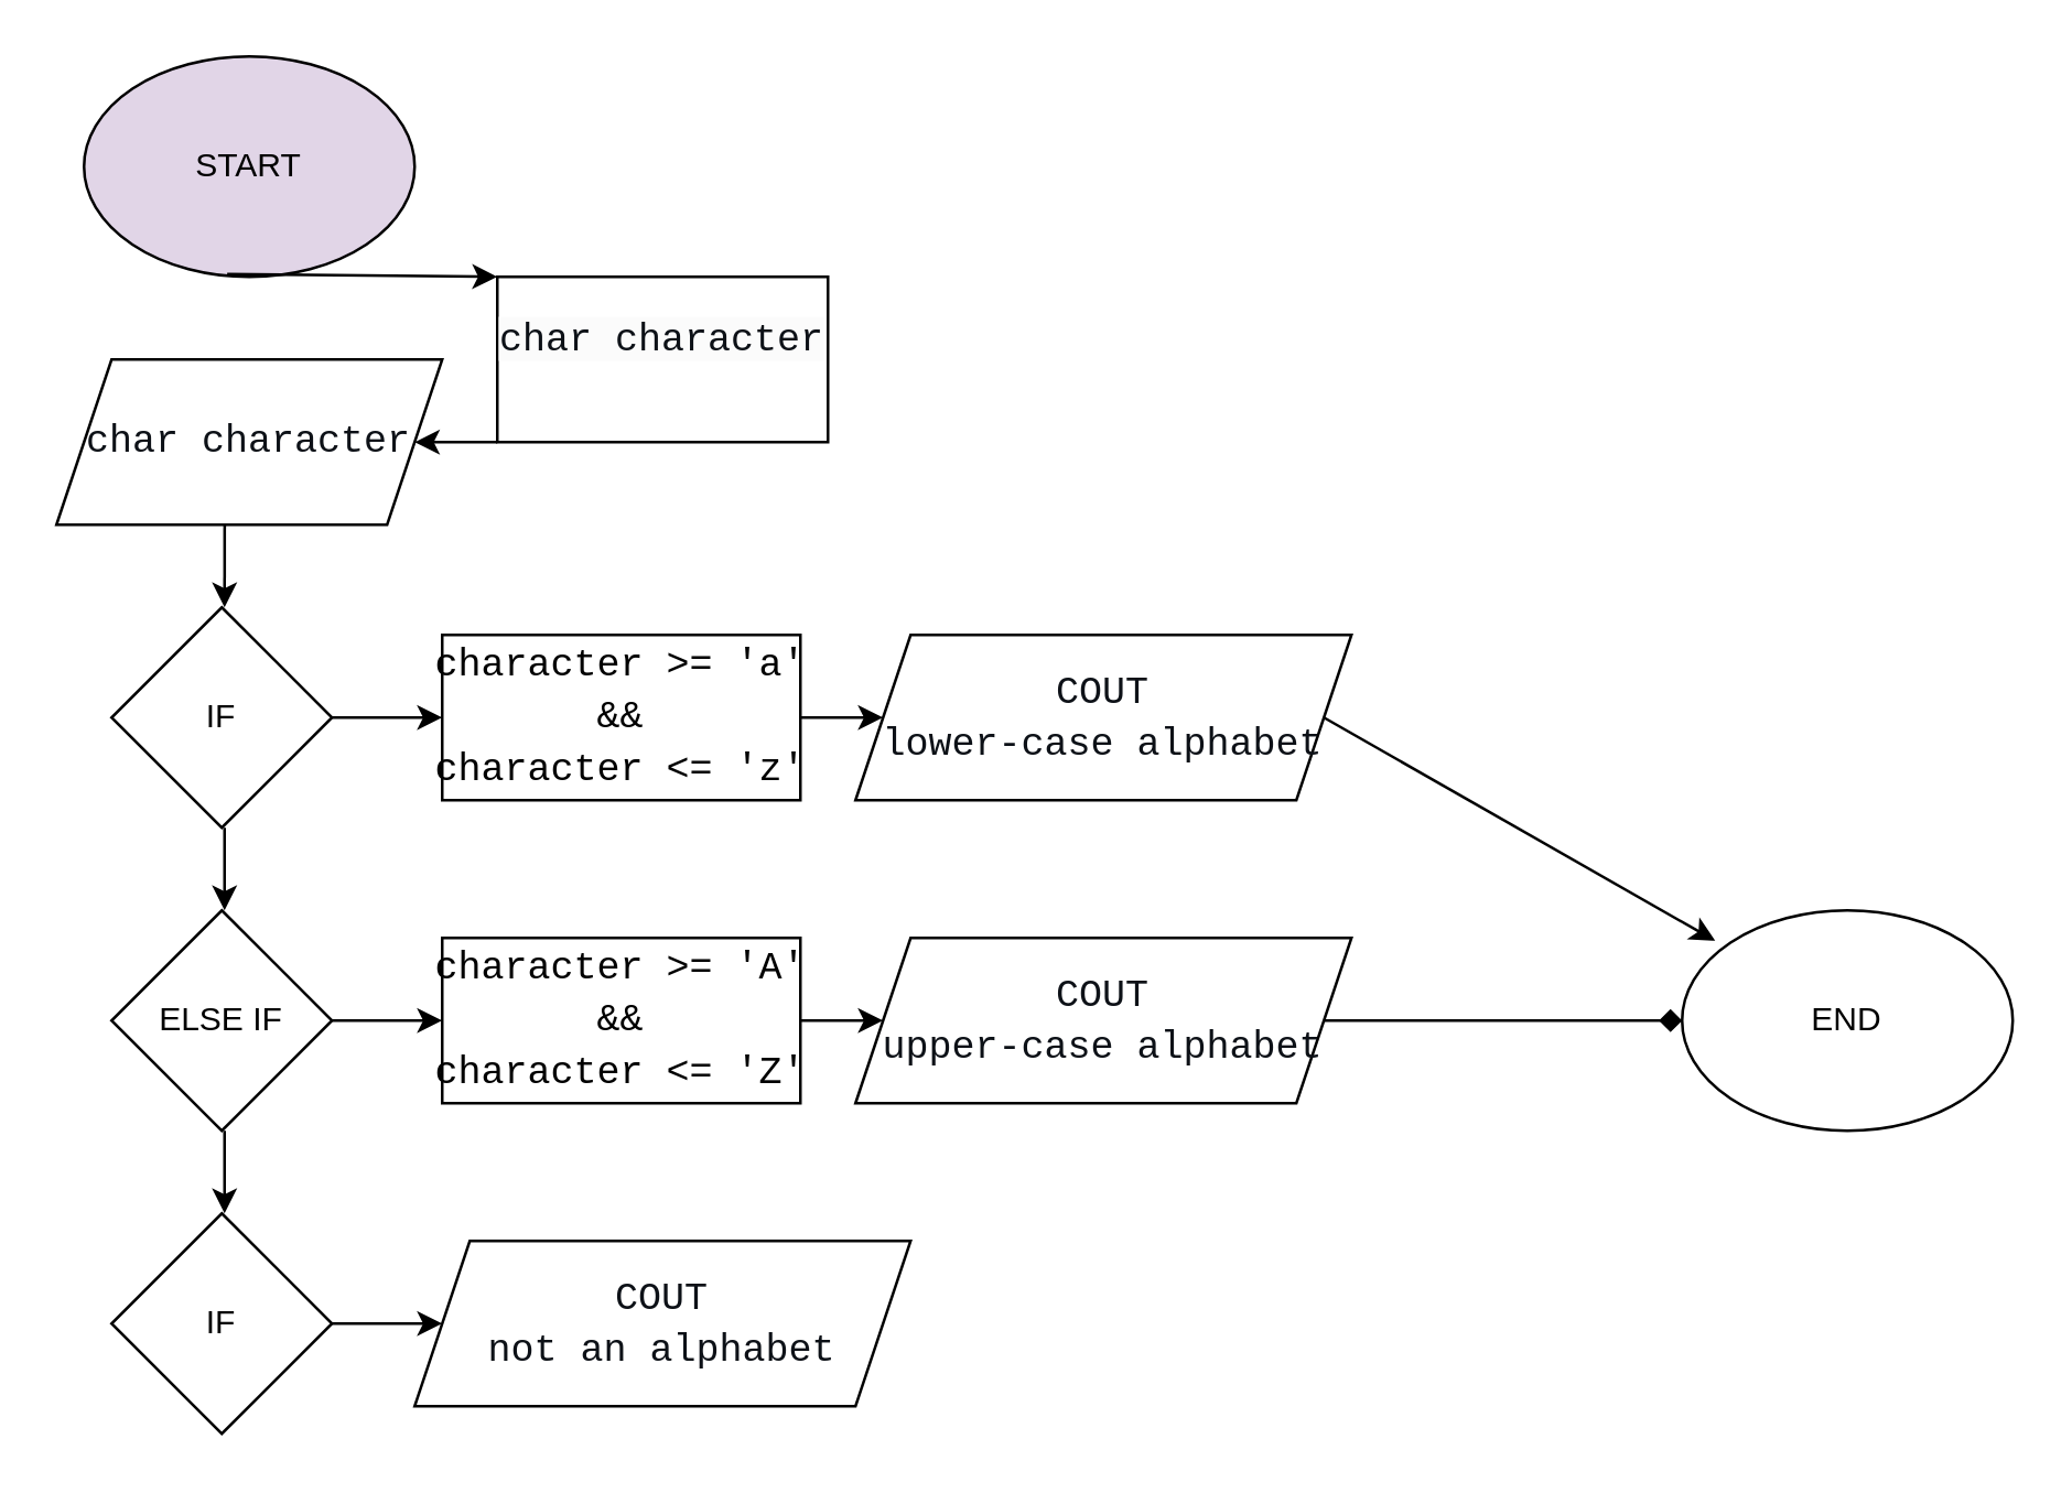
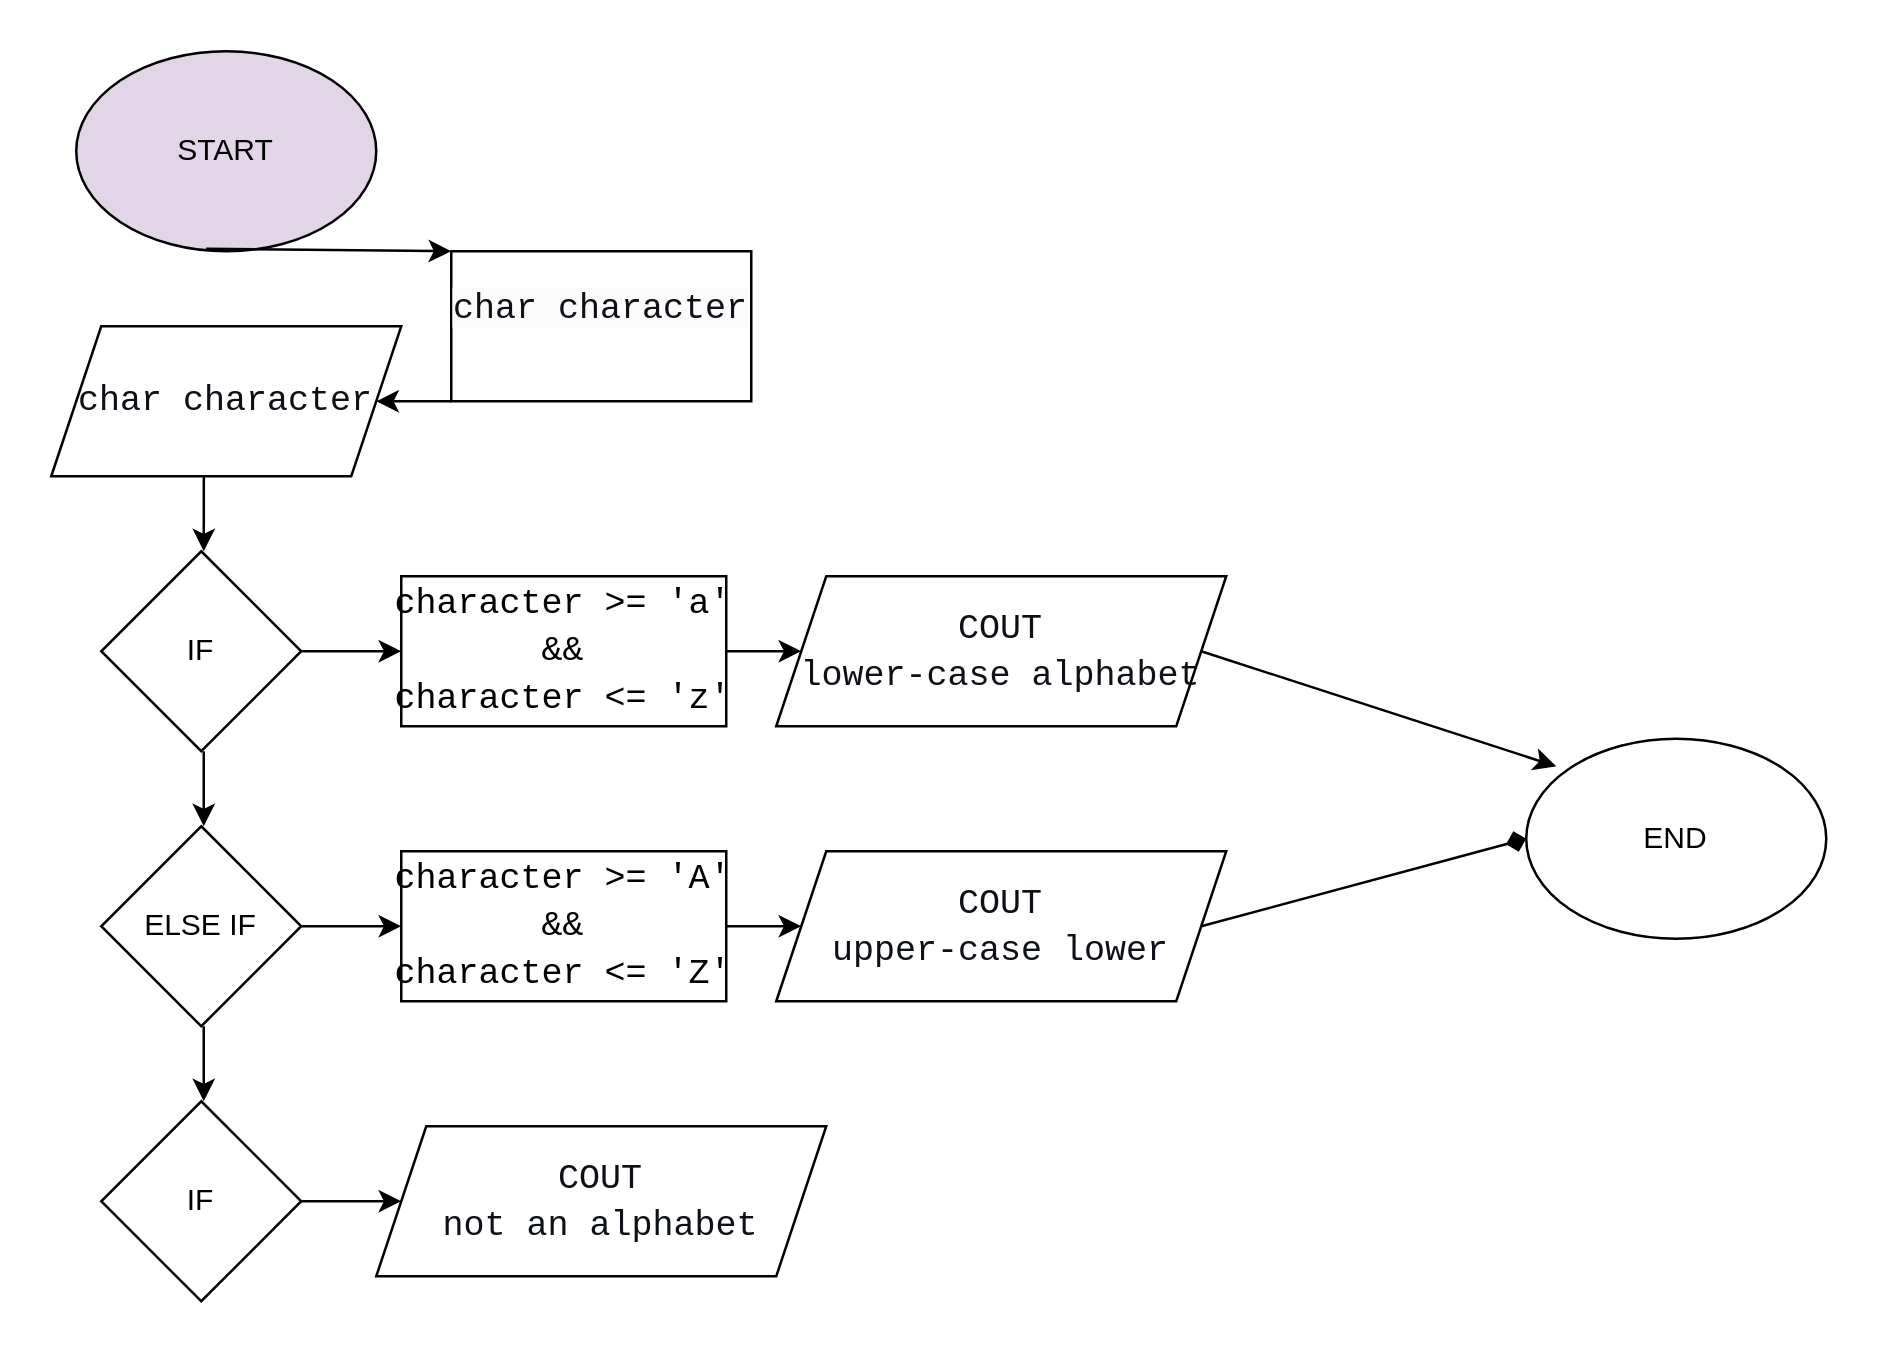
- <mxCell id="19" value="&lt;div style=&quot;font-family: Consolas, &amp;quot;Courier New&amp;quot;, monospace; font-size: 14px; line-height: 19px; white-space: pre;&quot;&gt;&lt;font style=&quot;&quot; color=&quot;#0d1117&quot;&gt;COUT&lt;/font&gt;&lt;/div&gt;&lt;div style=&quot;font-family: Consolas, &amp;quot;Courier New&amp;quot;, monospace; font-size: 14px; line-height: 19px; white-space: pre;&quot;&gt;&lt;font style=&quot;&quot; color=&quot;#0d1117&quot;&gt;upper-case alphabet&lt;/font&gt;&lt;/div&gt;" style="shape=parallelogram;perimeter=parallelogramPerimeter;whiteSpace=wrap;html=1;fixedSize=1;" parent="1" vertex="1"><mxGeometry x="310" y="340" width="180" height="60" as="geometry" /></mxCell>
+ <mxCell id="19" value="&lt;div style=&quot;font-family: Consolas, &amp;quot;Courier New&amp;quot;, monospace; font-size: 14px; line-height: 19px; white-space: pre;&quot;&gt;&lt;font style=&quot;&quot; color=&quot;#0d1117&quot;&gt;COUT&lt;/font&gt;&lt;/div&gt;&lt;div style=&quot;font-family: Consolas, &amp;quot;Courier New&amp;quot;, monospace; font-size: 14px; line-height: 19px; white-space: pre;&quot;&gt;&lt;font style=&quot;&quot; color=&quot;#0d1117&quot;&gt;upper-case lower&lt;/font&gt;&lt;/div&gt;" style="shape=parallelogram;perimeter=parallelogramPerimeter;whiteSpace=wrap;html=1;fixedSize=1;" parent="1" vertex="1"><mxGeometry x="310" y="340" width="180" height="60" as="geometry" /></mxCell>
- <mxCell id="21" value="END" style="ellipse;whiteSpace=wrap;html=1;" parent="1" vertex="1"><mxGeometry x="610" y="330" width="120" height="80" as="geometry" /></mxCell>
+ <mxCell id="21" value="END" style="ellipse;whiteSpace=wrap;html=1;" parent="1" vertex="1"><mxGeometry x="610" y="295" width="120" height="80" as="geometry" /></mxCell>
